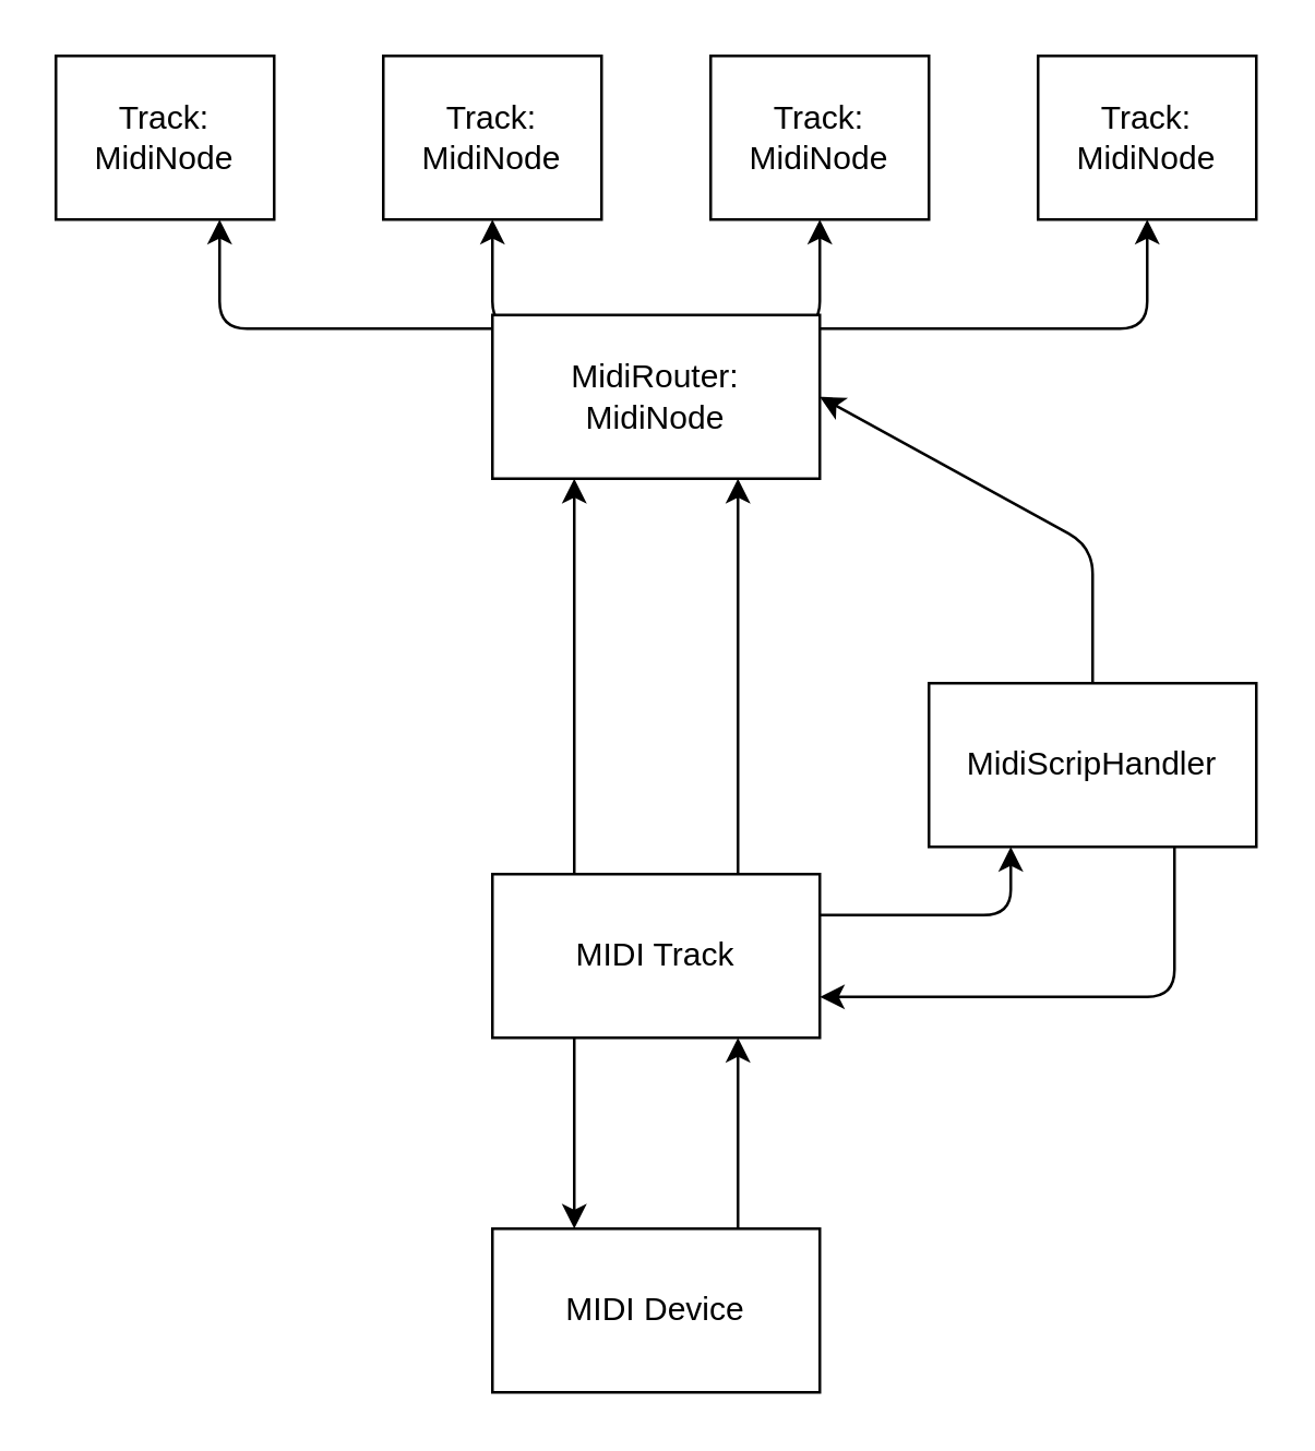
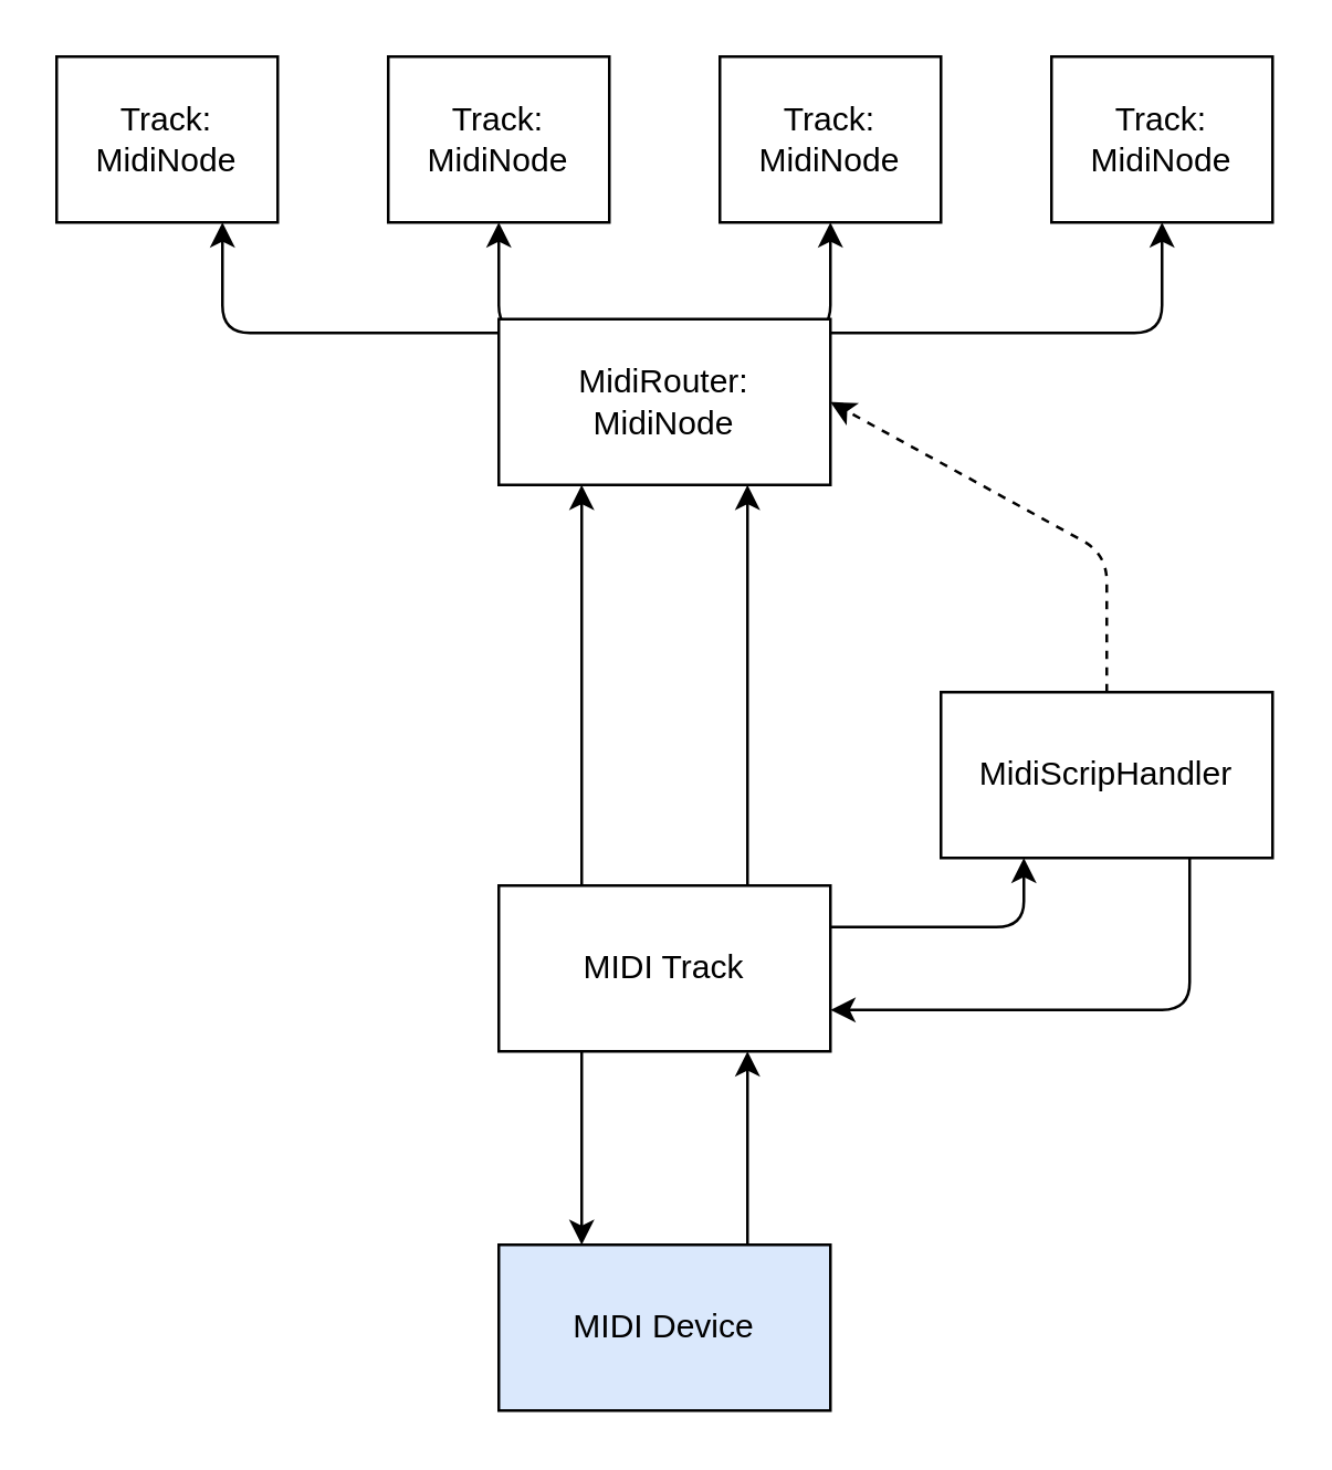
- <mxCell id="10" style="edgeStyle=none;html=1;exitX=0.5;exitY=0;exitDx=0;exitDy=0;entryX=1;entryY=0.5;entryDx=0;entryDy=0;" edge="1" parent="1" source="11" target="16"><mxGeometry relative="1" as="geometry"><Array as="points"><mxPoint x="400" y="200" /></Array></mxGeometry></mxCell>
+ <mxCell id="10" style="edgeStyle=none;html=1;exitX=0.5;exitY=0;exitDx=0;exitDy=0;entryX=1;entryY=0.5;entryDx=0;entryDy=0;dashed=1;" edge="1" parent="1" source="11" target="16"><mxGeometry relative="1" as="geometry"><Array as="points"><mxPoint x="400" y="200" /></Array></mxGeometry></mxCell>
- <mxCell id="3" value="MIDI Device" style="rounded=0;whiteSpace=wrap;html=1;" vertex="1" parent="1"><mxGeometry x="180" y="450" width="120" height="60" as="geometry" /></mxCell>
+ <mxCell id="3" value="MIDI Device" style="rounded=0;whiteSpace=wrap;html=1;fillColor=#dae8fc;" vertex="1" parent="1"><mxGeometry x="180" y="450" width="120" height="60" as="geometry" /></mxCell>
